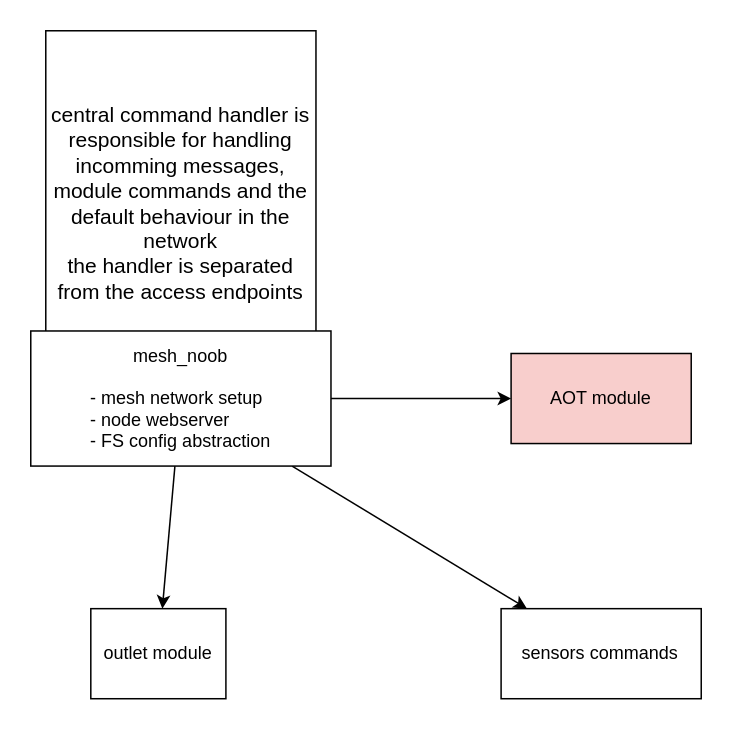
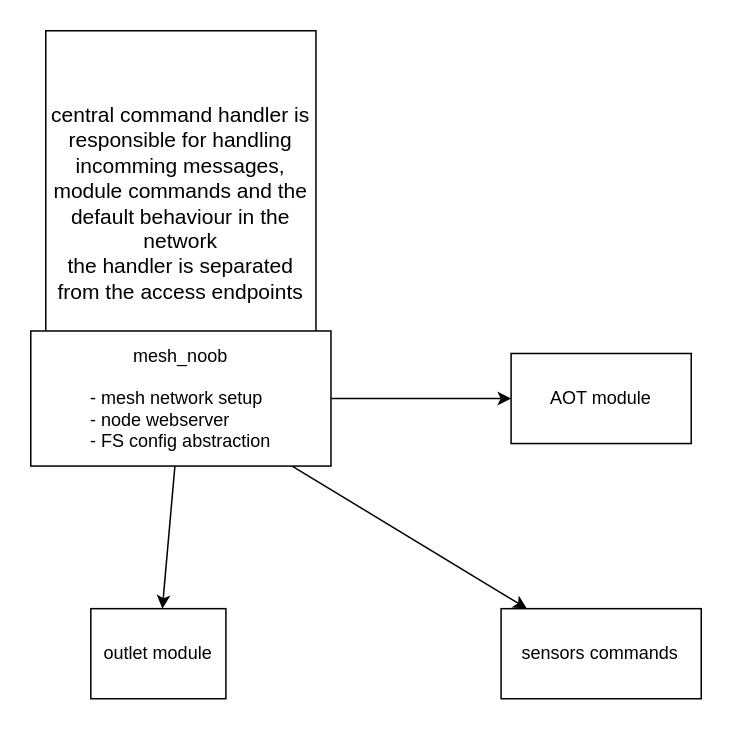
- <mxCell id="7" value="AOT module" style="whiteSpace=wrap;html=1;rounded=0;fillColor=#f8cecc;" parent="1" vertex="1"><mxGeometry x="340" y="235" width="120" height="60" as="geometry" /></mxCell>
+ <mxCell id="7" value="AOT module" style="whiteSpace=wrap;html=1;rounded=0;" parent="1" vertex="1"><mxGeometry x="340" y="235" width="120" height="60" as="geometry" /></mxCell>
